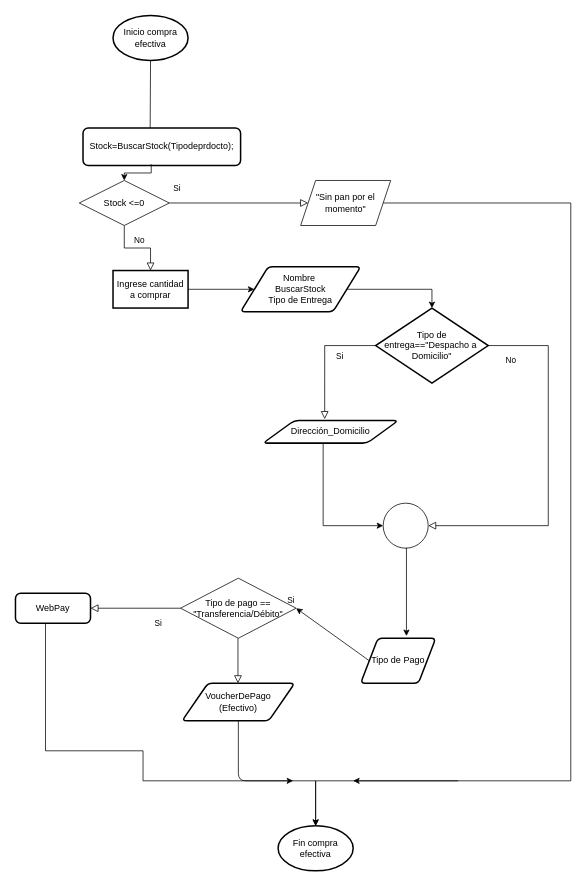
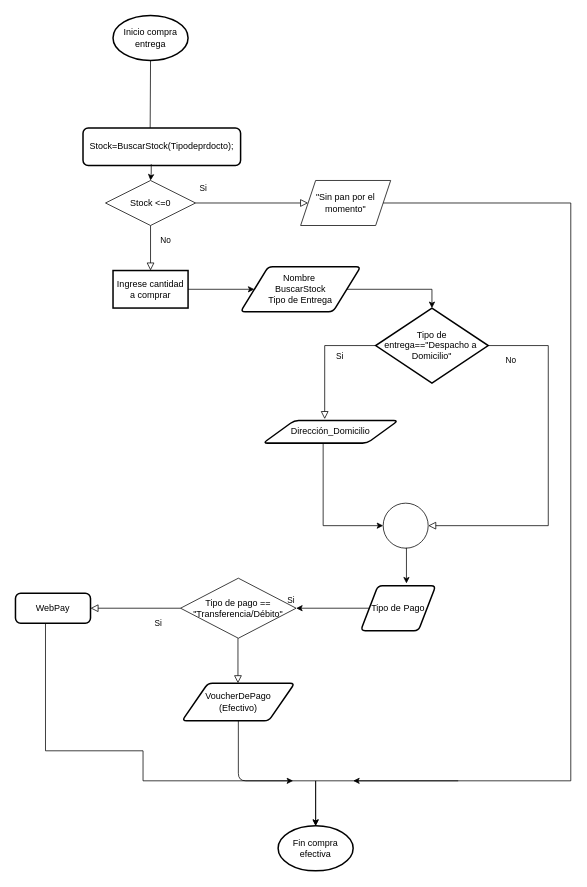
- <mxCell id="18" value="Inicio compra efectiva" style="strokeWidth=2;html=1;shape=mxgraph.flowchart.start_1;whiteSpace=wrap;" parent="1" vertex="1"><mxGeometry x="150" y="20" width="100" height="60" as="geometry" /></mxCell>
+ <mxCell id="18" value="Inicio compra entrega" style="strokeWidth=2;html=1;shape=mxgraph.flowchart.start_1;whiteSpace=wrap;" parent="1" vertex="1"><mxGeometry x="150" y="20" width="100" height="60" as="geometry" /></mxCell>
- <mxCell id="5" value="Stock &amp;lt;=0" style="rhombus;whiteSpace=wrap;html=1;" parent="1" vertex="1"><mxGeometry x="105" y="240" width="120" height="60" as="geometry" /></mxCell>
+ <mxCell id="5" value="Stock &amp;lt;=0" style="rhombus;whiteSpace=wrap;html=1;" parent="1" vertex="1"><mxGeometry x="140" y="240" width="120" height="60" as="geometry" /></mxCell>
- <mxCell id="21" value="Tipo de Pago" style="shape=parallelogram;html=1;strokeWidth=2;perimeter=parallelogramPerimeter;whiteSpace=wrap;rounded=1;arcSize=12;size=0.23;" parent="1" vertex="1"><mxGeometry x="480" y="850" width="100" height="60" as="geometry" /></mxCell>
+ <mxCell id="21" value="Tipo de Pago" style="shape=parallelogram;html=1;strokeWidth=2;perimeter=parallelogramPerimeter;whiteSpace=wrap;rounded=1;arcSize=12;size=0.23;" parent="1" vertex="1"><mxGeometry x="480" y="780" width="100" height="60" as="geometry" /></mxCell>
